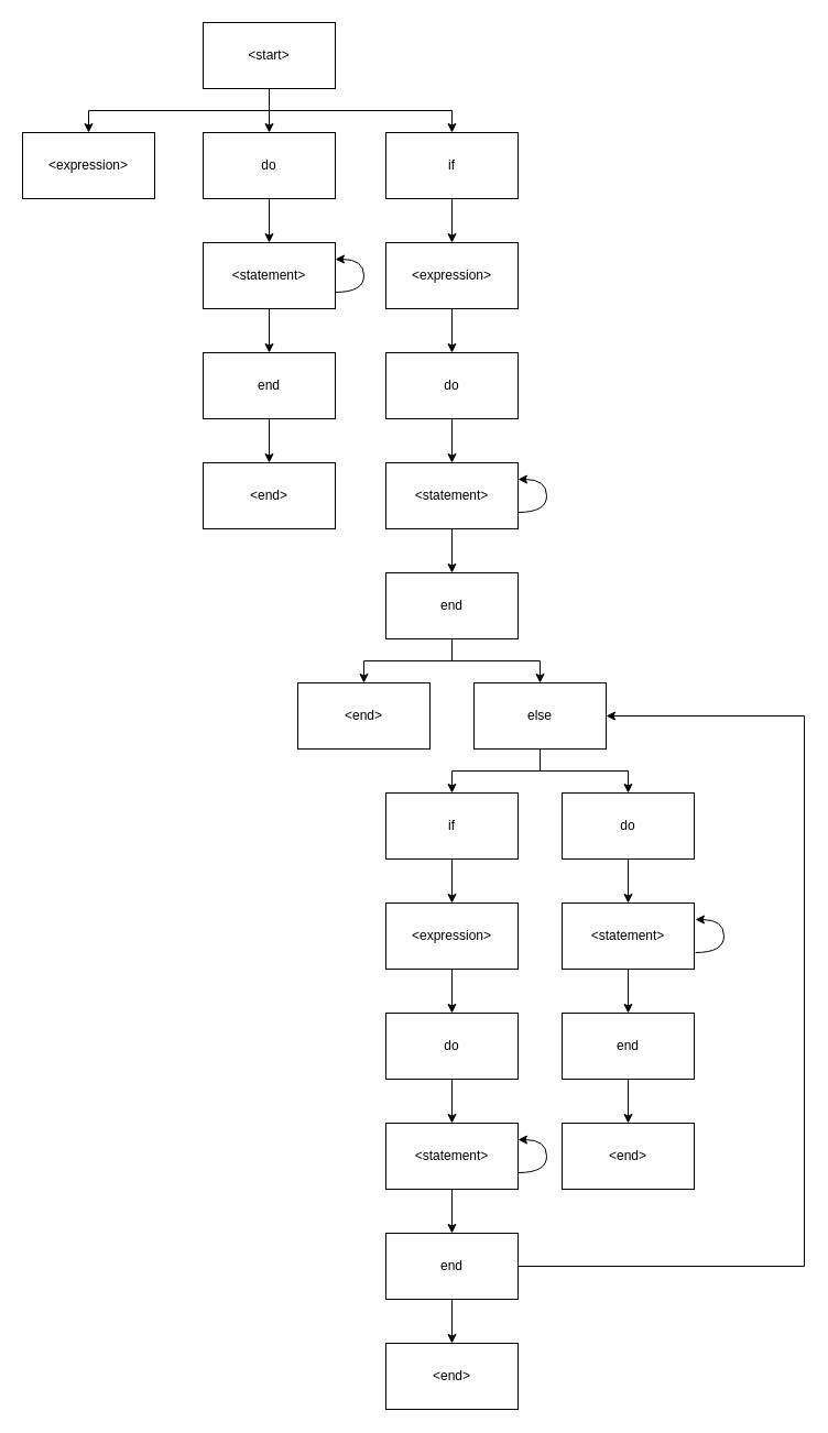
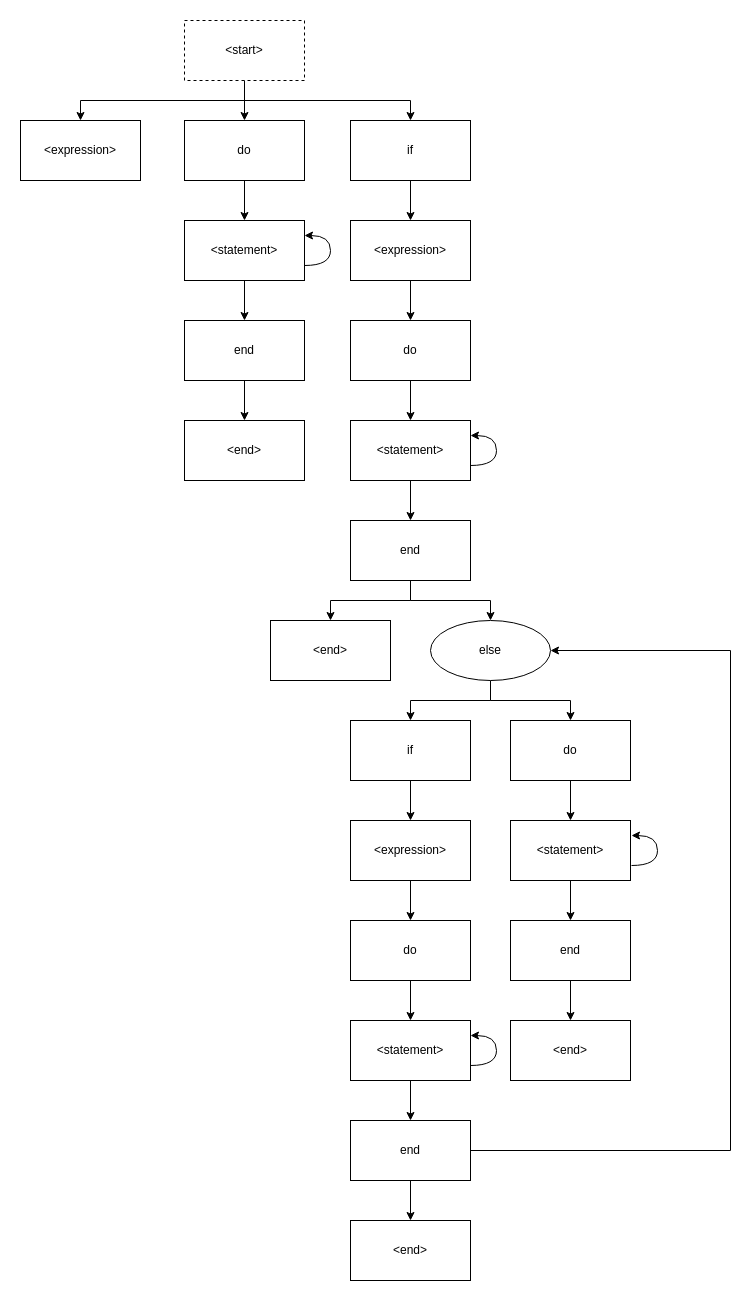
- <mxCell id="5" value="&amp;lt;start&amp;gt;" style="rounded=0;whiteSpace=wrap;html=1;" vertex="1" parent="1"><mxGeometry x="184" y="20" width="120" height="60" as="geometry" /></mxCell>
+ <mxCell id="5" value="&amp;lt;start&amp;gt;" style="rounded=0;whiteSpace=wrap;html=1;dashed=1;" vertex="1" parent="1"><mxGeometry x="184" y="20" width="120" height="60" as="geometry" /></mxCell>
- <mxCell id="29" value="else" style="rounded=0;whiteSpace=wrap;html=1;" vertex="1" parent="1"><mxGeometry x="430" y="620" width="120" height="60" as="geometry" /></mxCell>
+ <mxCell id="29" value="else" style="ellipse;whiteSpace=wrap;html=1;" vertex="1" parent="1"><mxGeometry x="430" y="620" width="120" height="60" as="geometry" /></mxCell>
